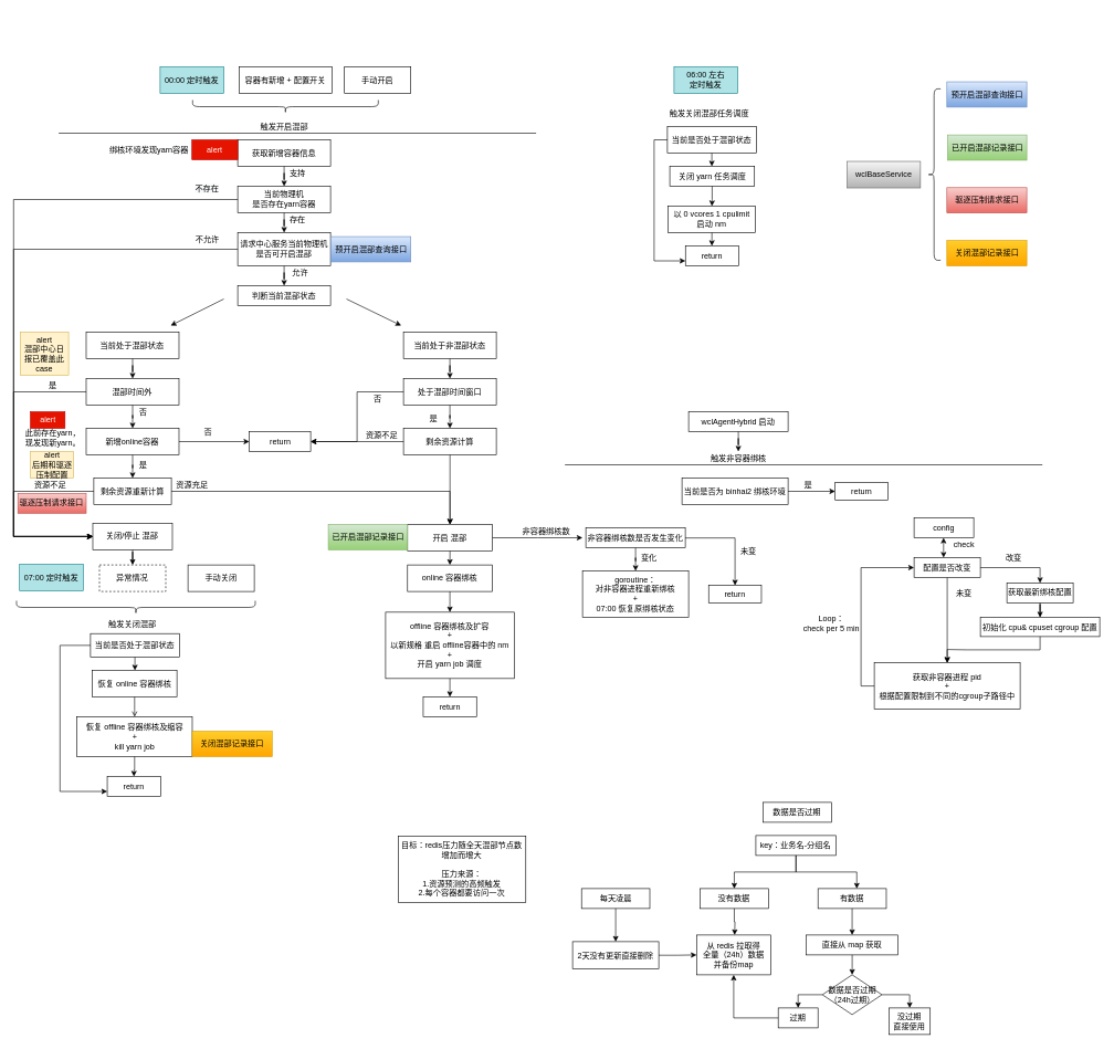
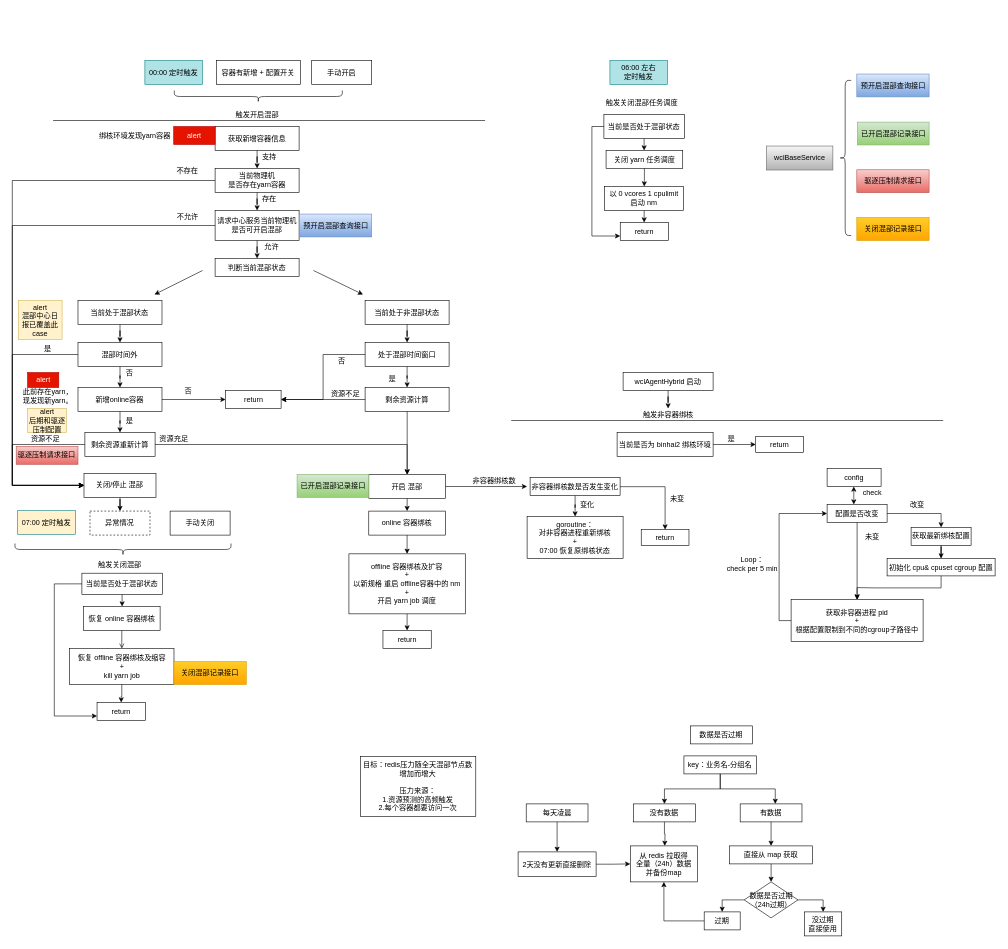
- <mxCell id="59" value="07:00 定时触发" style="rounded=0;whiteSpace=wrap;html=1;fillColor=#b0e3e6;strokeColor=#0e8088;" parent="1" vertex="1"><mxGeometry x="29" y="850" width="96" height="40" as="geometry" /></mxCell>
+ <mxCell id="59" value="07:00 定时触发" style="rounded=0;whiteSpace=wrap;html=1;fillColor=#fff2cc;strokeColor=#0e8088;" parent="1" vertex="1"><mxGeometry x="29" y="850" width="96" height="40" as="geometry" /></mxCell>
